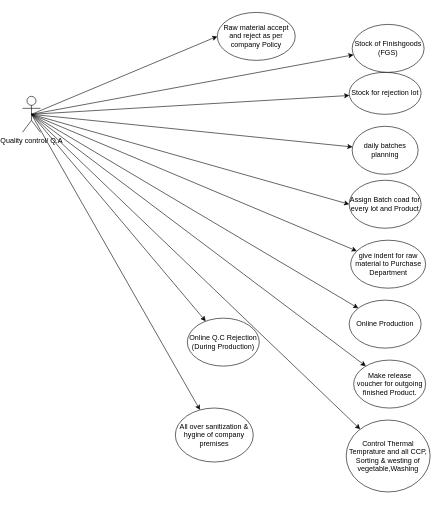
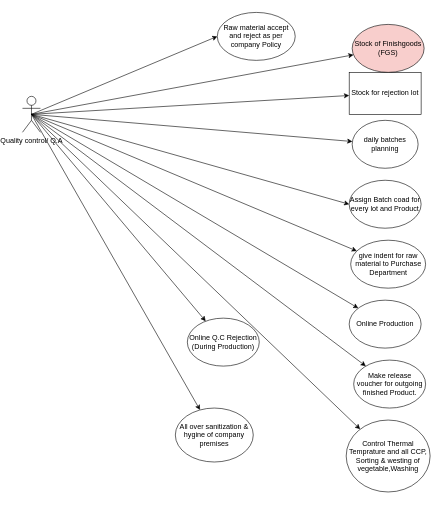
- <mxCell id="14" value="Stock of Finishgoods (FGS)" style="ellipse;whiteSpace=wrap;html=1;" vertex="1" parent="1"><mxGeometry x="570" y="40" width="120" height="80" as="geometry" /></mxCell>
+ <mxCell id="14" value="Stock of Finishgoods (FGS)" style="ellipse;whiteSpace=wrap;html=1;fillColor=#f8cecc;" vertex="1" parent="1"><mxGeometry x="570" y="40" width="120" height="80" as="geometry" /></mxCell>
- <mxCell id="6" value="Stock for rejection lot" style="ellipse;whiteSpace=wrap;html=1;" vertex="1" parent="1"><mxGeometry x="565" y="120" width="120" height="70" as="geometry" /></mxCell>
+ <mxCell id="6" value="Stock for rejection lot" style="whiteSpace=wrap;html=1;rounded=0;" vertex="1" parent="1"><mxGeometry x="565" y="120" width="120" height="70" as="geometry" /></mxCell>
- <mxCell id="8" value="daily batches planning" style="ellipse;whiteSpace=wrap;html=1;" vertex="1" parent="1"><mxGeometry x="570" y="210" width="110" height="80" as="geometry" /></mxCell>
+ <mxCell id="8" value="daily batches planning" style="ellipse;whiteSpace=wrap;html=1;" vertex="1" parent="1"><mxGeometry x="570" y="200" width="110" height="80" as="geometry" /></mxCell>
